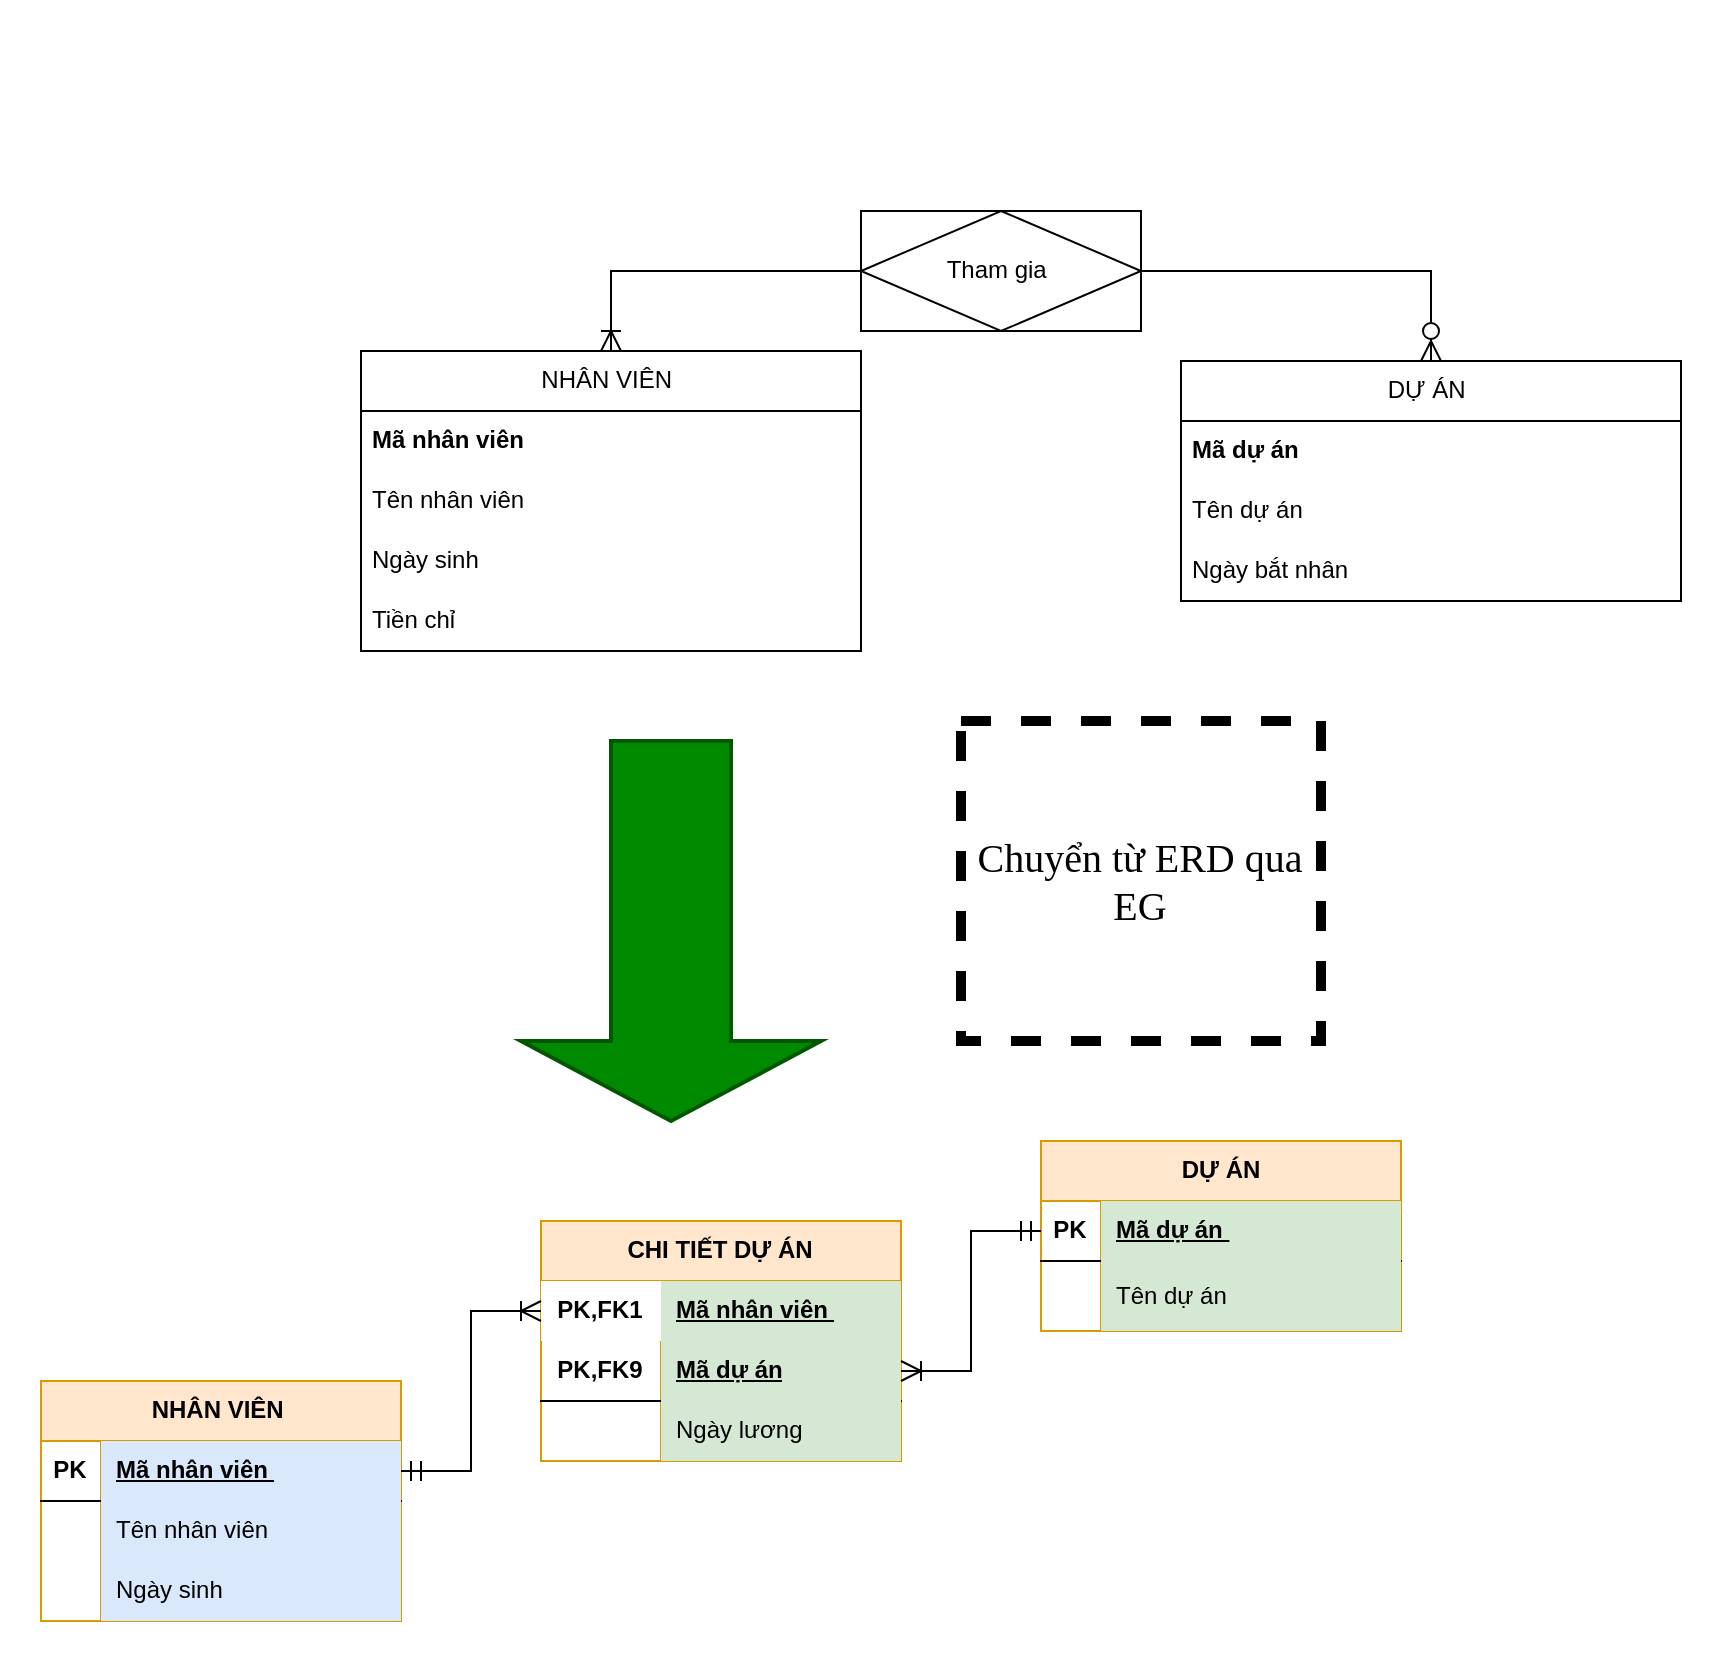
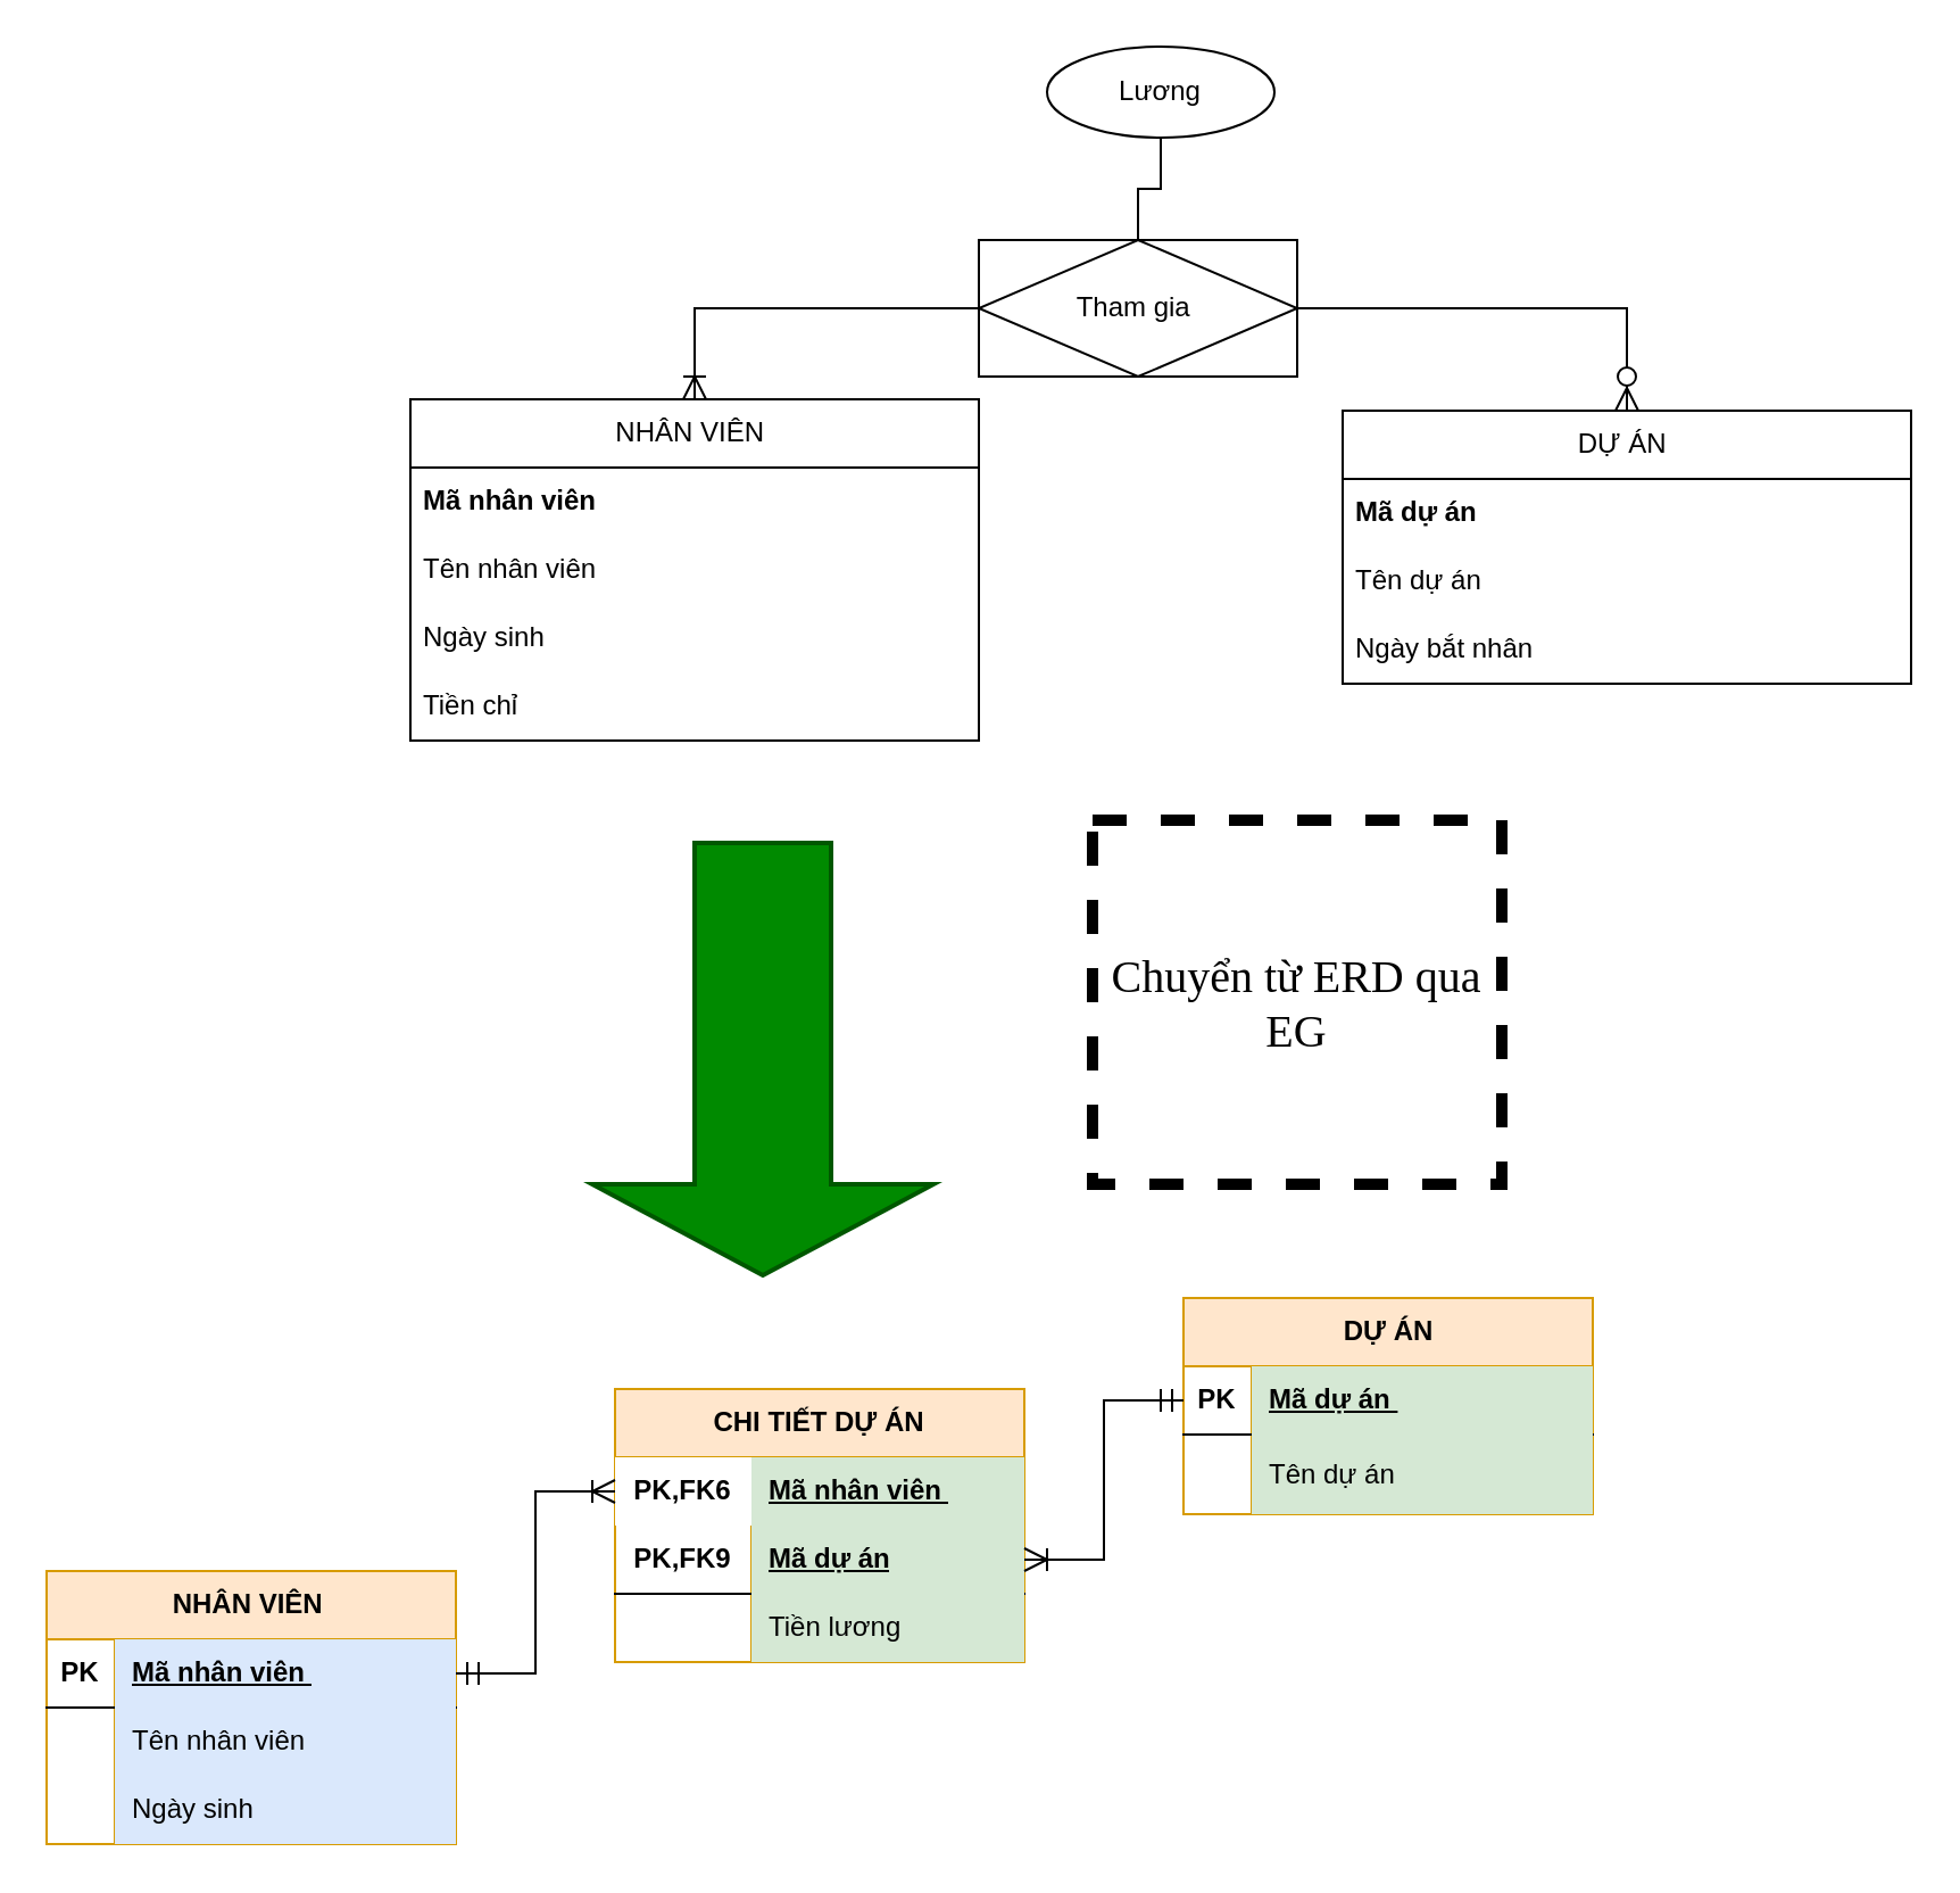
+ <mxCell id="16" value="Lương" style="ellipse;whiteSpace=wrap;html=1;align=center;" parent="1" vertex="1"><mxGeometry x="460" y="20" width="100" height="40" as="geometry" /></mxCell>
+ <mxCell id="12" style="edgeStyle=orthogonalEdgeStyle;rounded=0;orthogonalLoop=1;jettySize=auto;html=1;fontSize=12;startSize=8;endSize=8;endArrow=none;endFill=0;" parent="1" source="13" target="16" edge="1"><mxGeometry relative="1" as="geometry" /></mxCell>
- <mxCell id="36" value="PK,FK1" style="shape=partialRectangle;connectable=0;top=0;left=0;bottom=0;right=0;fontStyle=1;overflow=hidden;html=1;whiteSpace=wrap;" parent="35" vertex="1"><mxGeometry width="60" height="30" as="geometry"><mxRectangle width="60" height="30" as="alternateBounds" /></mxGeometry></mxCell>
+ <mxCell id="36" value="PK,FK6" style="shape=partialRectangle;connectable=0;top=0;left=0;bottom=0;right=0;fontStyle=1;overflow=hidden;html=1;whiteSpace=wrap;" parent="35" vertex="1"><mxGeometry width="60" height="30" as="geometry"><mxRectangle width="60" height="30" as="alternateBounds" /></mxGeometry></mxCell>
- <mxCell id="43" value="Ngày lương" style="shape=partialRectangle;connectable=0;fillColor=#d5e8d4;top=0;left=0;bottom=0;right=0;align=left;spacingLeft=6;overflow=hidden;html=1;whiteSpace=wrap;strokeColor=#82b366;" parent="41" vertex="1"><mxGeometry x="60" width="120" height="30" as="geometry"><mxRectangle width="120" height="30" as="alternateBounds" /></mxGeometry></mxCell>
+ <mxCell id="43" value="Tiền lương" style="shape=partialRectangle;connectable=0;fillColor=#d5e8d4;top=0;left=0;bottom=0;right=0;align=left;spacingLeft=6;overflow=hidden;html=1;whiteSpace=wrap;strokeColor=#82b366;" parent="41" vertex="1"><mxGeometry x="60" width="120" height="30" as="geometry"><mxRectangle width="120" height="30" as="alternateBounds" /></mxGeometry></mxCell>
